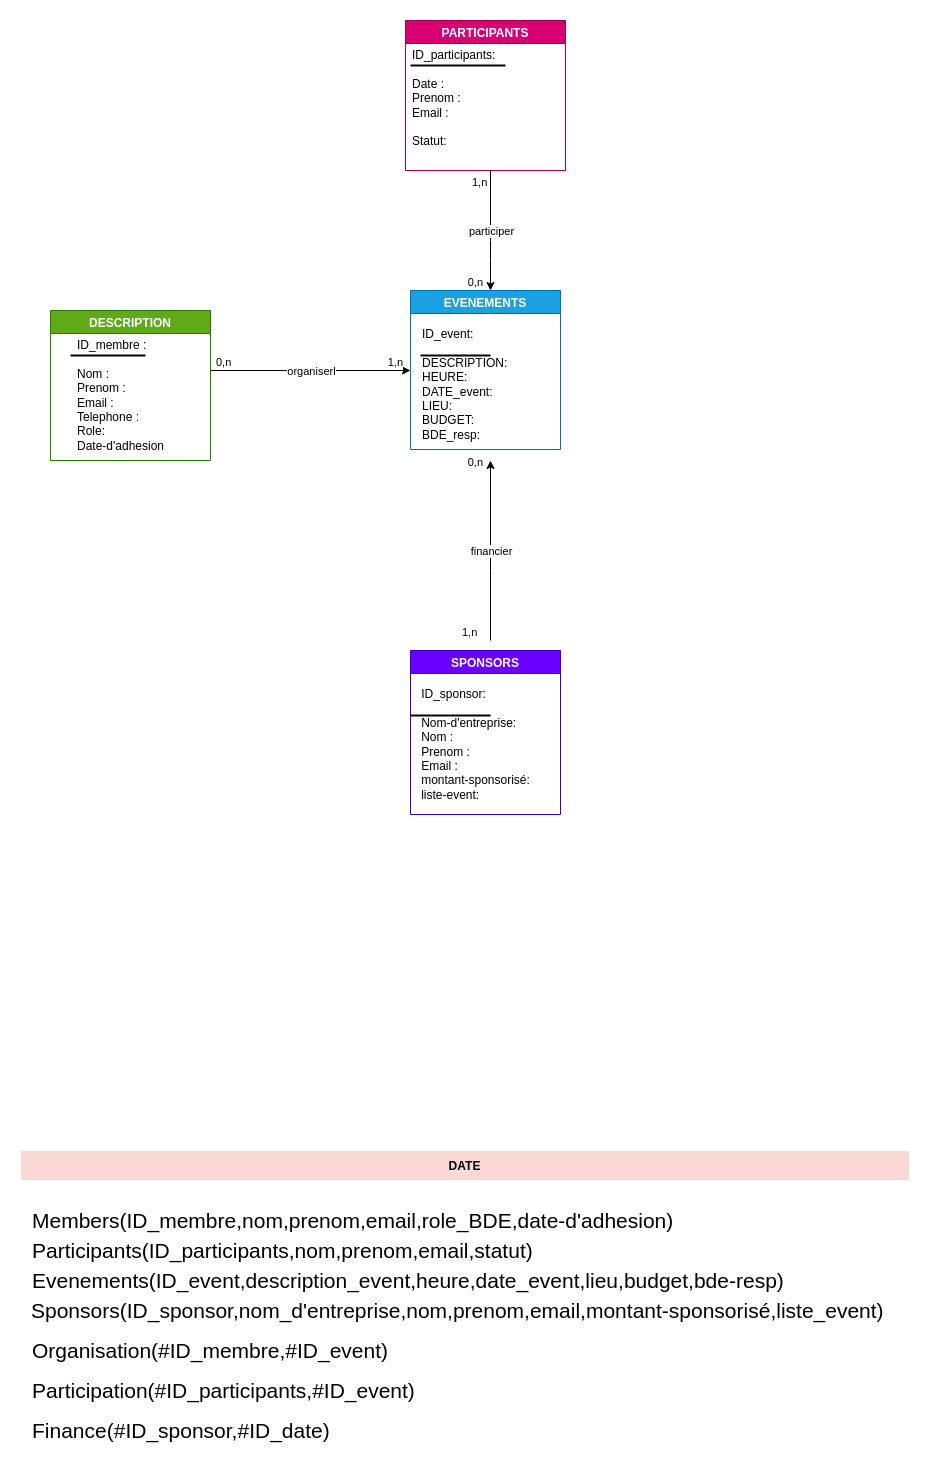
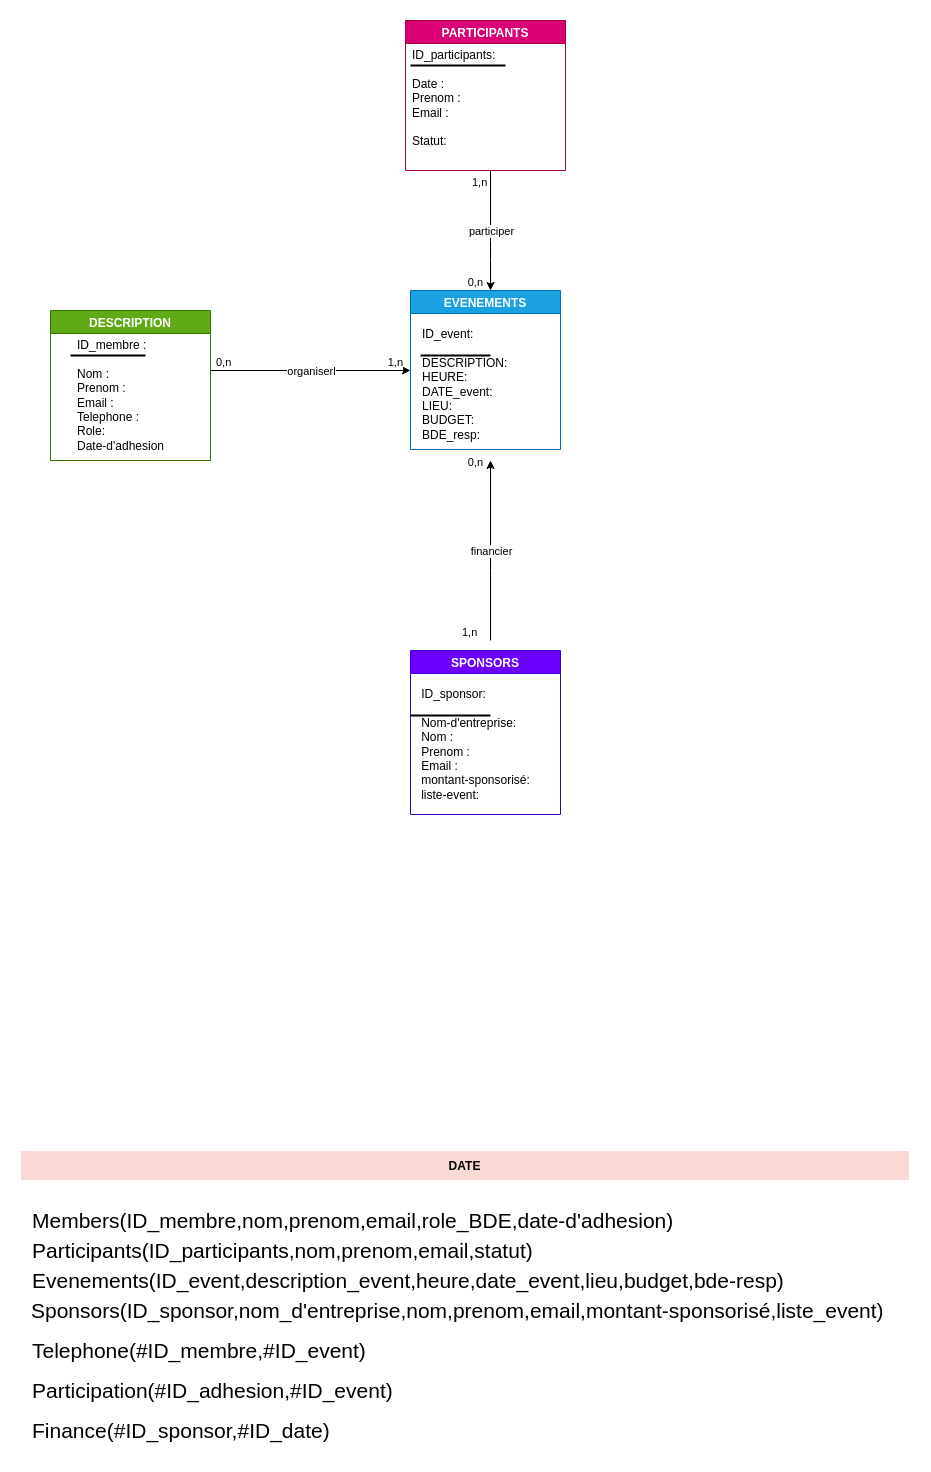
- <mxCell id="31" value="Organisation(#ID_membre,#ID_event)" style="text;html=1;align=left;verticalAlign=middle;resizable=0;points=[];autosize=1;strokeColor=none;fillColor=none;fontSize=21;" vertex="1" parent="26"><mxGeometry x="10" y="180" width="380" height="40" as="geometry" /></mxCell>
+ <mxCell id="31" value="Telephone(#ID_membre,#ID_event)" style="text;html=1;align=left;verticalAlign=middle;resizable=0;points=[];autosize=1;strokeColor=none;fillColor=none;fontSize=21;" vertex="1" parent="26"><mxGeometry x="10" y="180" width="380" height="40" as="geometry" /></mxCell>
- <mxCell id="32" value="Participation(#ID_participants,#ID_event)" style="text;html=1;align=left;verticalAlign=middle;resizable=0;points=[];autosize=1;strokeColor=none;fillColor=none;fontSize=21;" vertex="1" parent="26"><mxGeometry x="10" y="220" width="410" height="40" as="geometry" /></mxCell>
+ <mxCell id="32" value="Participation(#ID_adhesion,#ID_event)" style="text;html=1;align=left;verticalAlign=middle;resizable=0;points=[];autosize=1;strokeColor=none;fillColor=none;fontSize=21;" vertex="1" parent="26"><mxGeometry x="10" y="220" width="410" height="40" as="geometry" /></mxCell>
